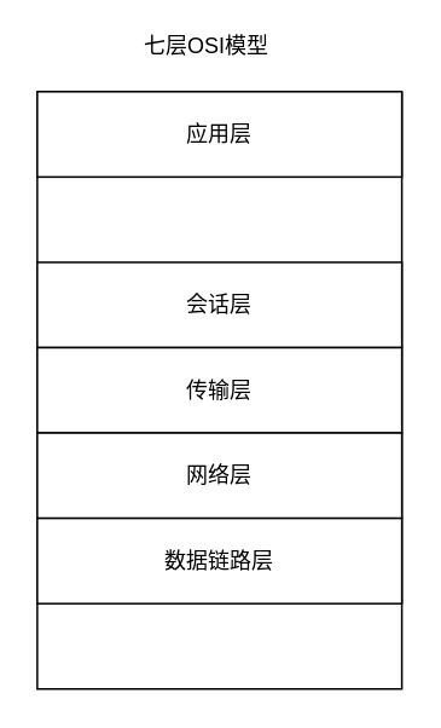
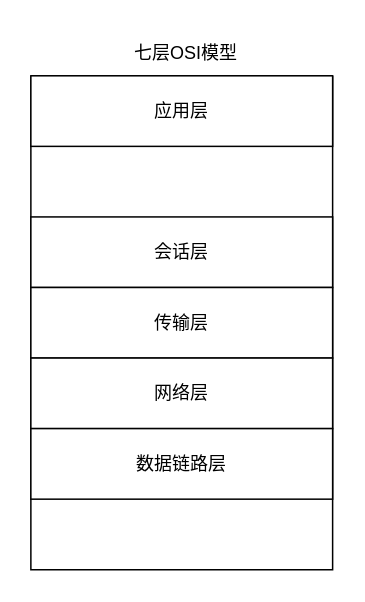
- <mxCell id="8" value="七层OSI模型" style="text;html=1;strokeColor=none;fillColor=none;align=center;verticalAlign=middle;whiteSpace=wrap;rounded=0;" vertex="1" parent="1"><mxGeometry x="49" y="10" width="129" height="30" as="geometry" /></mxCell>
+ <mxCell id="8" value="七层OSI模型" style="text;html=1;strokeColor=none;fillColor=none;align=center;verticalAlign=middle;whiteSpace=wrap;rounded=0;" vertex="1" parent="1"><mxGeometry x="59" y="20" width="129" height="30" as="geometry" /></mxCell>
